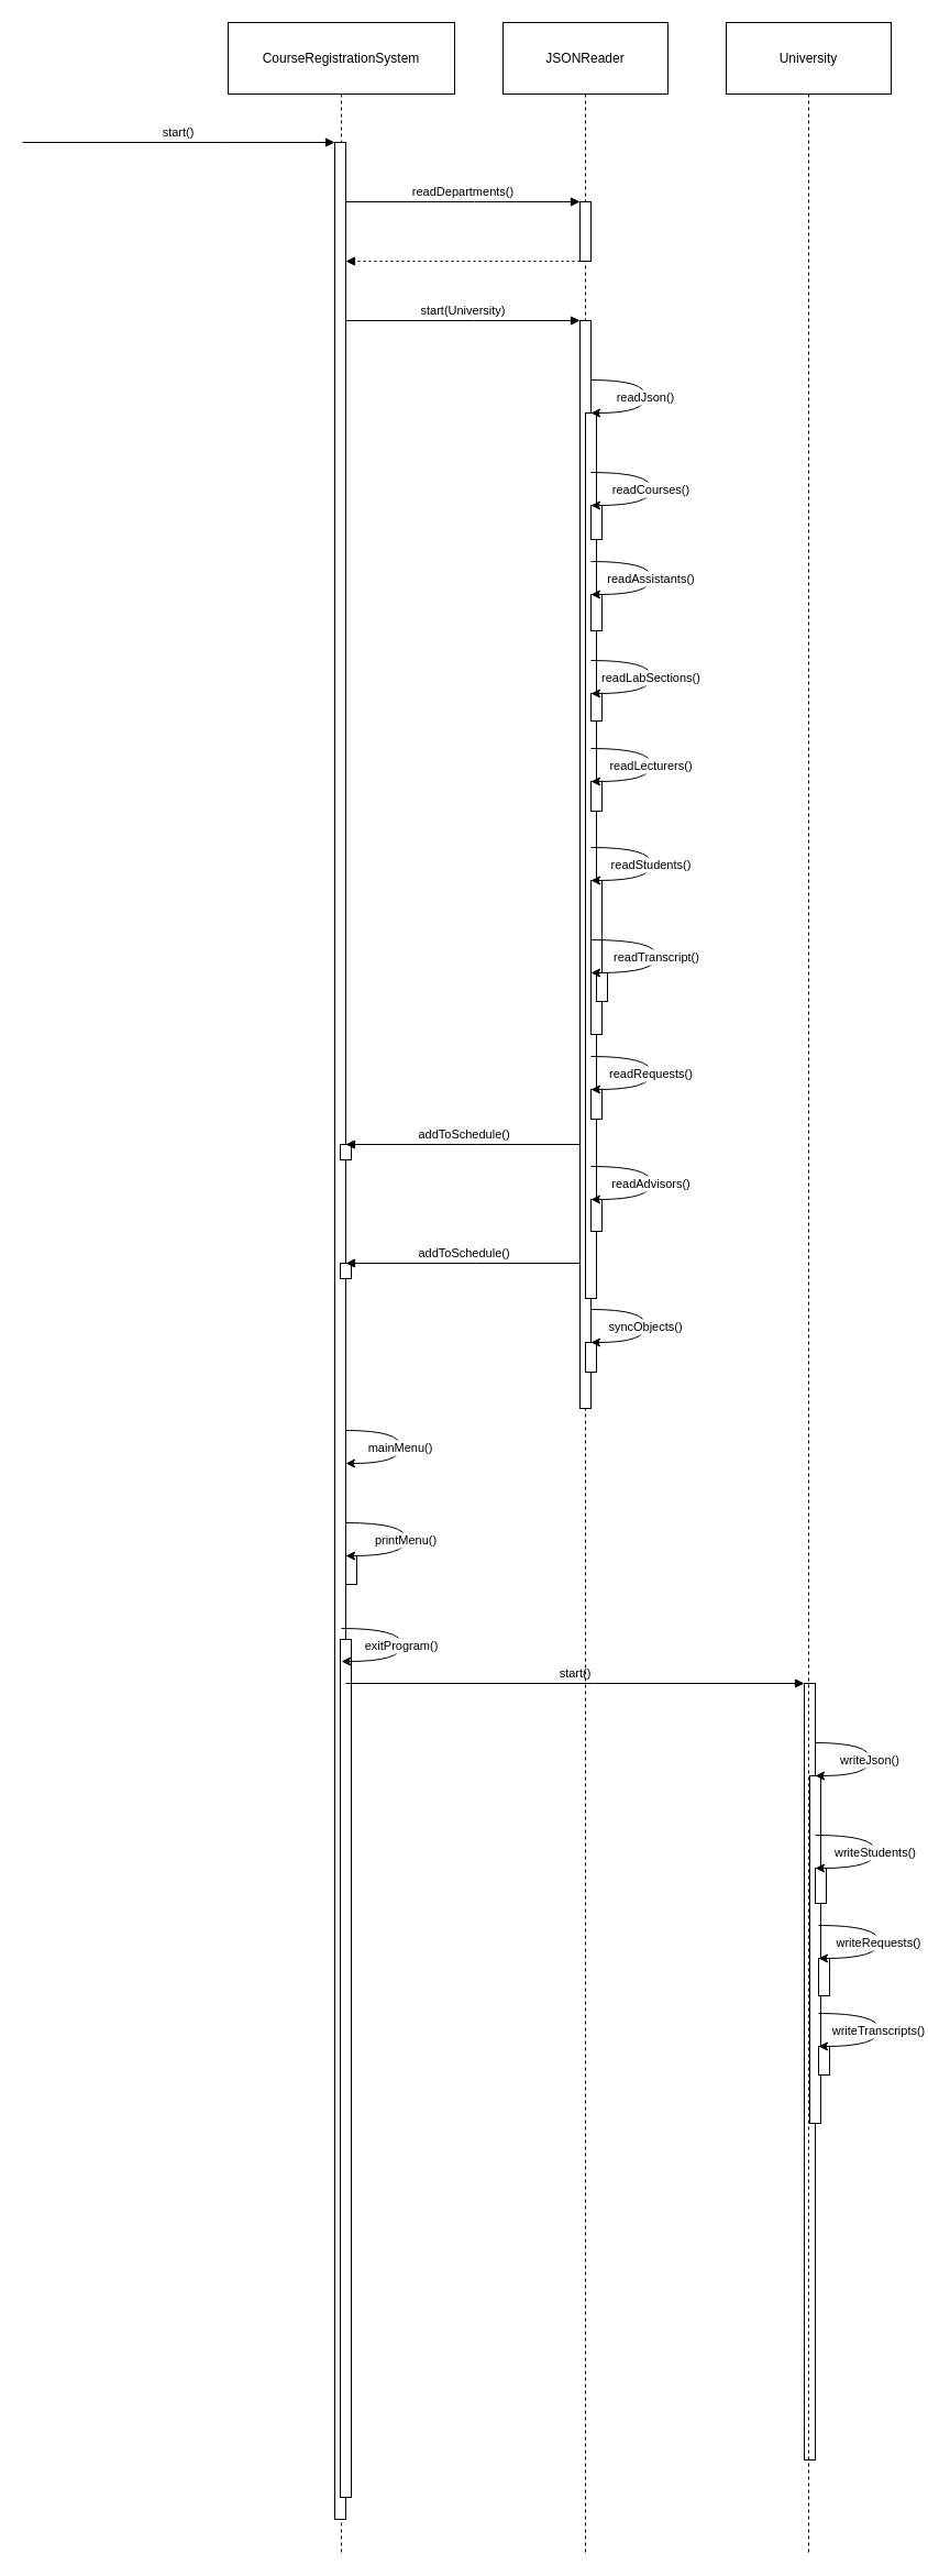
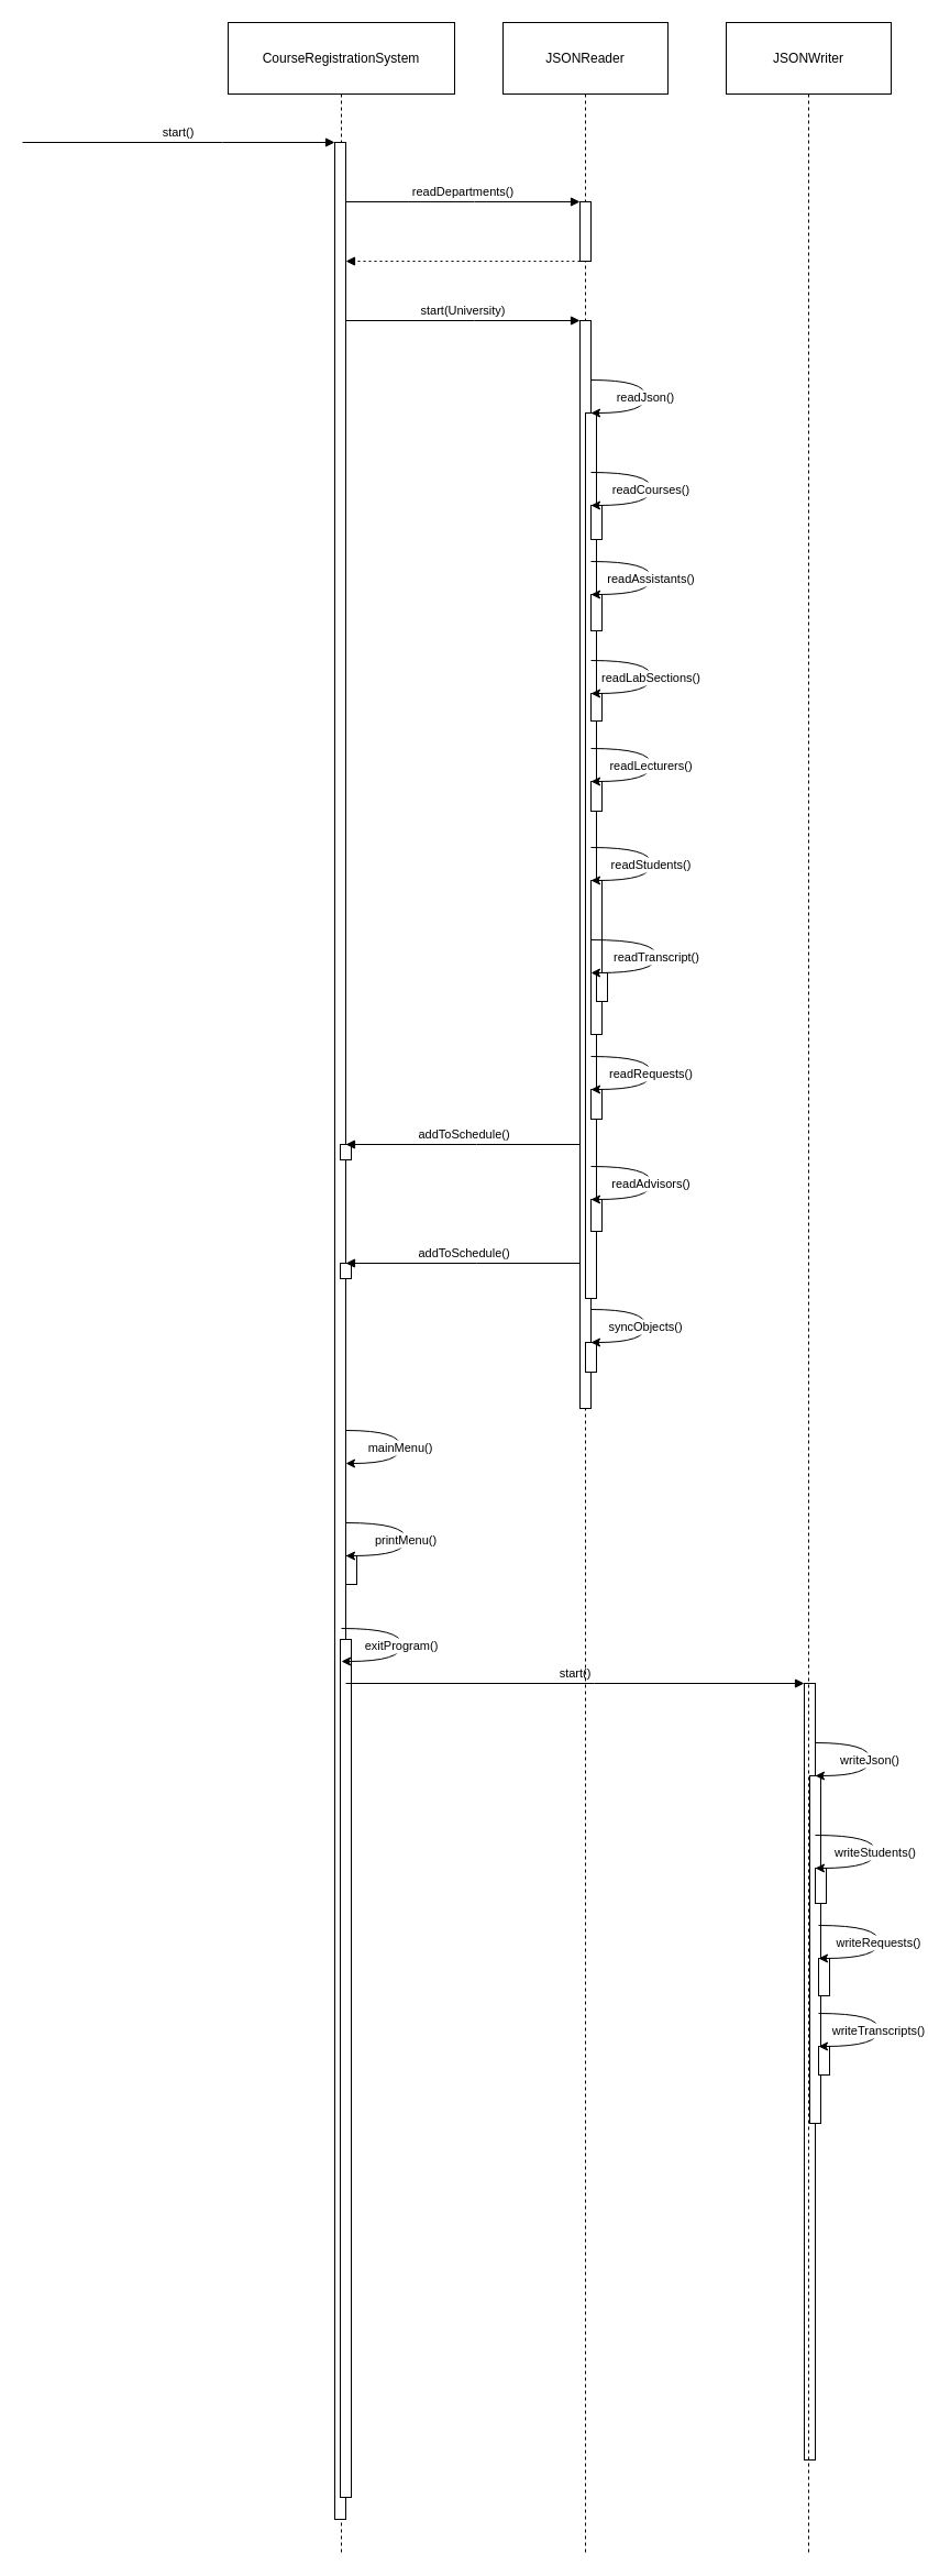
- <mxCell id="39" value="University" style="shape=umlLifeline;perimeter=lifelinePerimeter;whiteSpace=wrap;container=1;dropTarget=0;collapsible=0;recursiveResize=0;outlineConnect=0;portConstraint=eastwest;newEdgeStyle={&quot;edgeStyle&quot;:&quot;elbowEdgeStyle&quot;,&quot;elbow&quot;:&quot;vertical&quot;,&quot;curved&quot;:0,&quot;rounded&quot;:0};size=65;" parent="1" vertex="1"><mxGeometry x="660" y="20" width="150" height="2300" as="geometry" /></mxCell>
+ <mxCell id="39" value="JSONWriter" style="shape=umlLifeline;perimeter=lifelinePerimeter;whiteSpace=wrap;container=1;dropTarget=0;collapsible=0;recursiveResize=0;outlineConnect=0;portConstraint=eastwest;newEdgeStyle={&quot;edgeStyle&quot;:&quot;elbowEdgeStyle&quot;,&quot;elbow&quot;:&quot;vertical&quot;,&quot;curved&quot;:0,&quot;rounded&quot;:0};size=65;" parent="1" vertex="1"><mxGeometry x="660" y="20" width="150" height="2300" as="geometry" /></mxCell>
